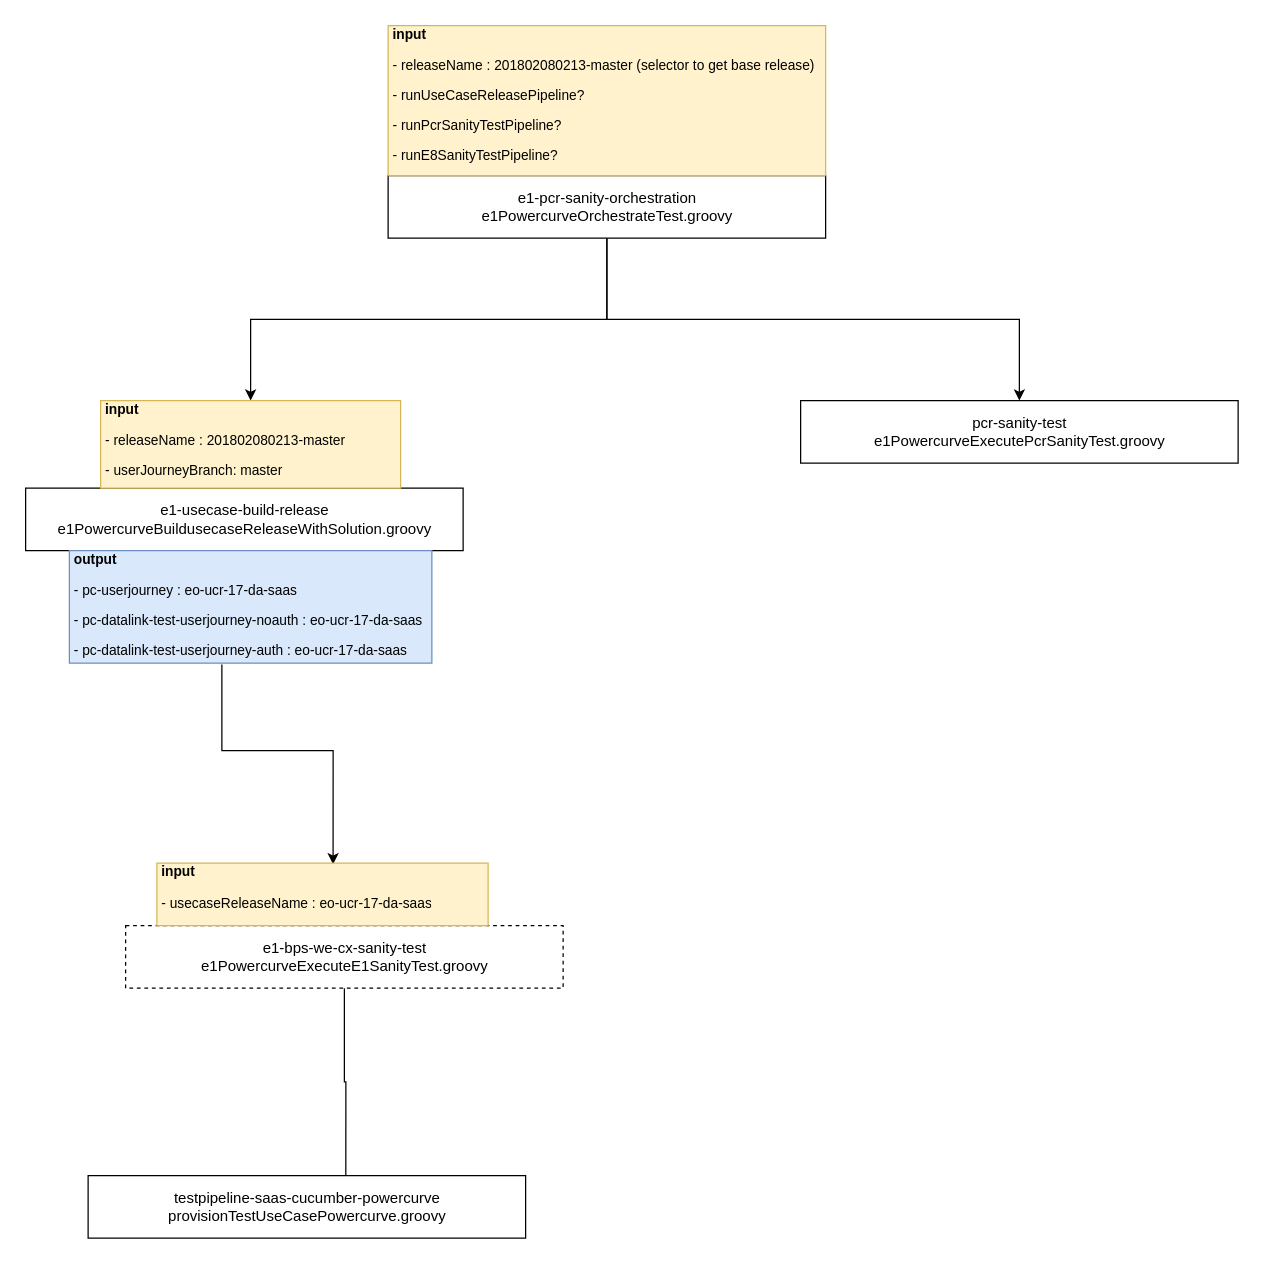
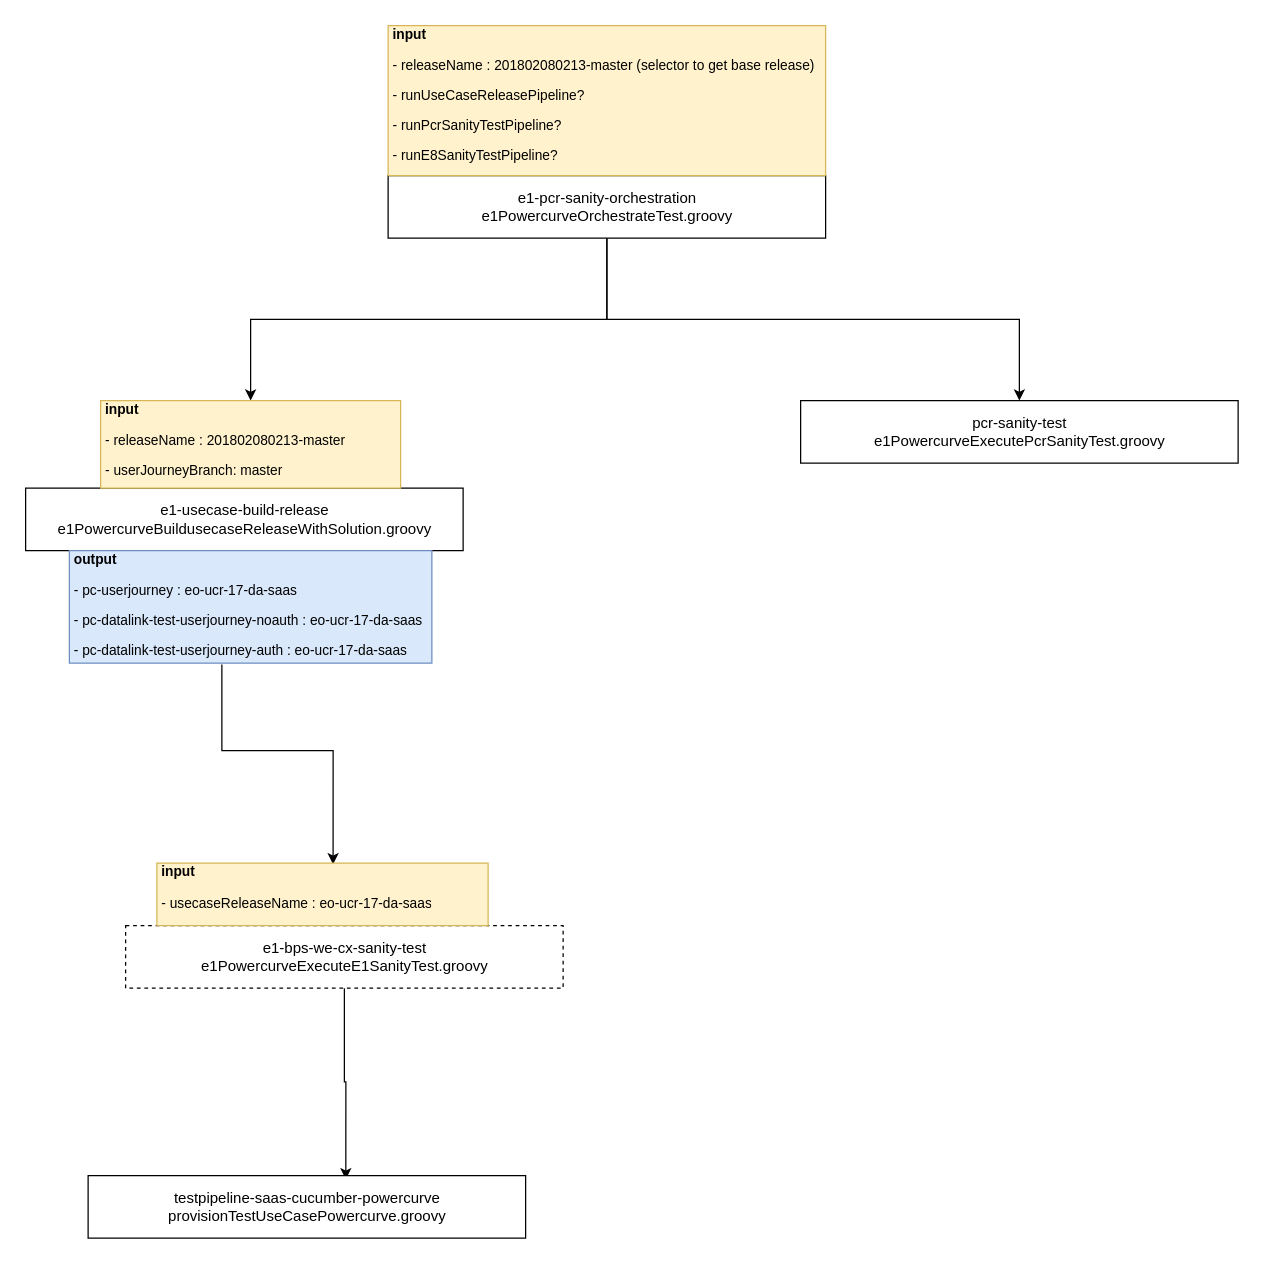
- <mxCell id="11" style="edgeStyle=orthogonalEdgeStyle;rounded=0;orthogonalLoop=1;jettySize=auto;html=1;entryX=0.589;entryY=0.06;entryDx=0;entryDy=0;entryPerimeter=0;endArrow=none;" parent="1" source="12" target="14" edge="1"><mxGeometry relative="1" as="geometry" /></mxCell>
+ <mxCell id="11" style="edgeStyle=orthogonalEdgeStyle;rounded=0;orthogonalLoop=1;jettySize=auto;html=1;entryX=0.589;entryY=0.06;entryDx=0;entryDy=0;entryPerimeter=0;" parent="1" source="12" target="14" edge="1"><mxGeometry relative="1" as="geometry" /></mxCell>
